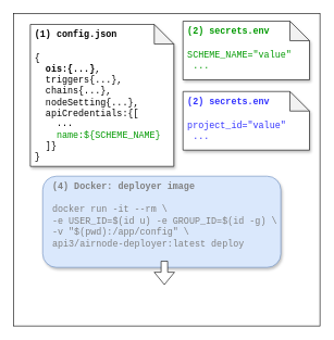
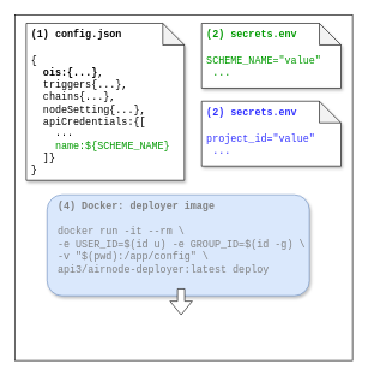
- <mxCell id="4" value="&lt;span style=&quot;font-size: 14px&quot;&gt;&lt;font face=&quot;Courier New&quot;&gt;&lt;b&gt;(1) config.json&lt;/b&gt;&lt;br style=&quot;font-size: 14px&quot;&gt;&lt;br style=&quot;font-size: 14px&quot;&gt;&lt;/font&gt;&lt;/span&gt;&lt;div style=&quot;font-size: 14px&quot;&gt;&lt;span style=&quot;font-size: 14px&quot;&gt;&lt;font face=&quot;Courier New&quot;&gt;{&lt;/font&gt;&lt;/span&gt;&lt;/div&gt;&lt;div style=&quot;font-size: 14px&quot;&gt;&lt;font face=&quot;Courier New&quot;&gt;&lt;span style=&quot;font-size: 14px&quot;&gt;&amp;nbsp;&amp;nbsp;&lt;b style=&quot;font-size: 14px&quot;&gt;ois:{...&lt;/b&gt;&lt;/span&gt;&lt;span style=&quot;font-size: 14px&quot;&gt;&lt;b style=&quot;font-size: 14px&quot;&gt;}&lt;/b&gt;,&lt;/span&gt;&lt;/font&gt;&lt;/div&gt;&lt;font style=&quot;font-size: 14px&quot;&gt;&lt;font face=&quot;Courier New&quot; style=&quot;font-size: 14px&quot;&gt;&lt;div style=&quot;font-size: 14px&quot;&gt;&amp;nbsp; triggers{...},&lt;/div&gt;&lt;div style=&quot;font-size: 14px&quot;&gt;&amp;nbsp; chains{...},&lt;/div&gt;&lt;div style=&quot;font-size: 14px&quot;&gt;&amp;nbsp; nodeSetting{...},&lt;/div&gt;&lt;div style=&quot;font-size: 14px&quot;&gt;&amp;nbsp;&amp;nbsp;apiCredentials:{[&lt;/div&gt;&lt;div style=&quot;font-size: 14px&quot;&gt;&amp;nbsp; &amp;nbsp; ...&lt;/div&gt;&lt;div style=&quot;font-size: 14px&quot;&gt;&amp;nbsp; &amp;nbsp;&amp;nbsp;&lt;font color=&quot;#009900&quot; style=&quot;font-size: 14px&quot;&gt;name:${&lt;/font&gt;&lt;font color=&quot;#009900&quot; style=&quot;font-size: 14px&quot;&gt;&lt;span style=&quot;background-color: transparent ; font-size: 14px&quot;&gt;SCHEME_NAME&lt;/span&gt;}&lt;/font&gt;&lt;/div&gt;&lt;/font&gt;&lt;font face=&quot;Courier New&quot; style=&quot;font-size: 14px&quot;&gt;&lt;div style=&quot;font-size: 14px&quot;&gt;&amp;nbsp; ]}&amp;nbsp; &amp;nbsp;&lt;/div&gt;&lt;div style=&quot;font-size: 14px&quot;&gt;}&lt;/div&gt;&lt;div style=&quot;font-size: 14px&quot;&gt;&lt;br style=&quot;font-size: 14px&quot;&gt;&lt;/div&gt;&lt;/font&gt;&lt;/font&gt;" style="shape=note;whiteSpace=wrap;html=1;backgroundOutline=1;darkOpacity=0.05;shadow=1;verticalAlign=top;align=left;fontSize=14;spacingLeft=5;" parent="1" vertex="1"><mxGeometry x="46" y="37" width="220" height="218" as="geometry" /></mxCell>
+ <mxCell id="4" value="&lt;span style=&quot;font-size: 14px&quot;&gt;&lt;font face=&quot;Courier New&quot;&gt;&lt;b&gt;(1) config.json&lt;/b&gt;&lt;br style=&quot;font-size: 14px&quot;&gt;&lt;br style=&quot;font-size: 14px&quot;&gt;&lt;/font&gt;&lt;/span&gt;&lt;div style=&quot;font-size: 14px&quot;&gt;&lt;span style=&quot;font-size: 14px&quot;&gt;&lt;font face=&quot;Courier New&quot;&gt;{&lt;/font&gt;&lt;/span&gt;&lt;/div&gt;&lt;div style=&quot;font-size: 14px&quot;&gt;&lt;font face=&quot;Courier New&quot;&gt;&lt;span style=&quot;font-size: 14px&quot;&gt;&amp;nbsp;&amp;nbsp;&lt;b style=&quot;font-size: 14px&quot;&gt;ois:{...&lt;/b&gt;&lt;/span&gt;&lt;span style=&quot;font-size: 14px&quot;&gt;&lt;b style=&quot;font-size: 14px&quot;&gt;}&lt;/b&gt;,&lt;/span&gt;&lt;/font&gt;&lt;/div&gt;&lt;font style=&quot;font-size: 14px&quot;&gt;&lt;font face=&quot;Courier New&quot; style=&quot;font-size: 14px&quot;&gt;&lt;div style=&quot;font-size: 14px&quot;&gt;&amp;nbsp; triggers{...},&lt;/div&gt;&lt;div style=&quot;font-size: 14px&quot;&gt;&amp;nbsp; chains{...},&lt;/div&gt;&lt;div style=&quot;font-size: 14px&quot;&gt;&amp;nbsp; nodeSetting{...},&lt;/div&gt;&lt;div style=&quot;font-size: 14px&quot;&gt;&amp;nbsp;&amp;nbsp;apiCredentials:{[&lt;/div&gt;&lt;div style=&quot;font-size: 14px&quot;&gt;&amp;nbsp; &amp;nbsp; ...&lt;/div&gt;&lt;div style=&quot;font-size: 14px&quot;&gt;&amp;nbsp; &amp;nbsp;&amp;nbsp;&lt;font color=&quot;#009900&quot; style=&quot;font-size: 14px&quot;&gt;name:${&lt;/font&gt;&lt;font color=&quot;#009900&quot; style=&quot;font-size: 14px&quot;&gt;&lt;span style=&quot;background-color: transparent ; font-size: 14px&quot;&gt;SCHEME_NAME&lt;/span&gt;}&lt;/font&gt;&lt;/div&gt;&lt;/font&gt;&lt;font face=&quot;Courier New&quot; style=&quot;font-size: 14px&quot;&gt;&lt;div style=&quot;font-size: 14px&quot;&gt;&amp;nbsp; ]}&amp;nbsp; &amp;nbsp;&lt;/div&gt;&lt;div style=&quot;font-size: 14px&quot;&gt;}&lt;/div&gt;&lt;div style=&quot;font-size: 14px&quot;&gt;&lt;br style=&quot;font-size: 14px&quot;&gt;&lt;/div&gt;&lt;/font&gt;&lt;/font&gt;" style="shape=note;whiteSpace=wrap;html=1;backgroundOutline=1;darkOpacity=0.05;shadow=1;verticalAlign=top;align=left;fontSize=14;spacingLeft=5;" parent="1" vertex="1"><mxGeometry x="36" y="32" width="220" height="218" as="geometry" /></mxCell>
